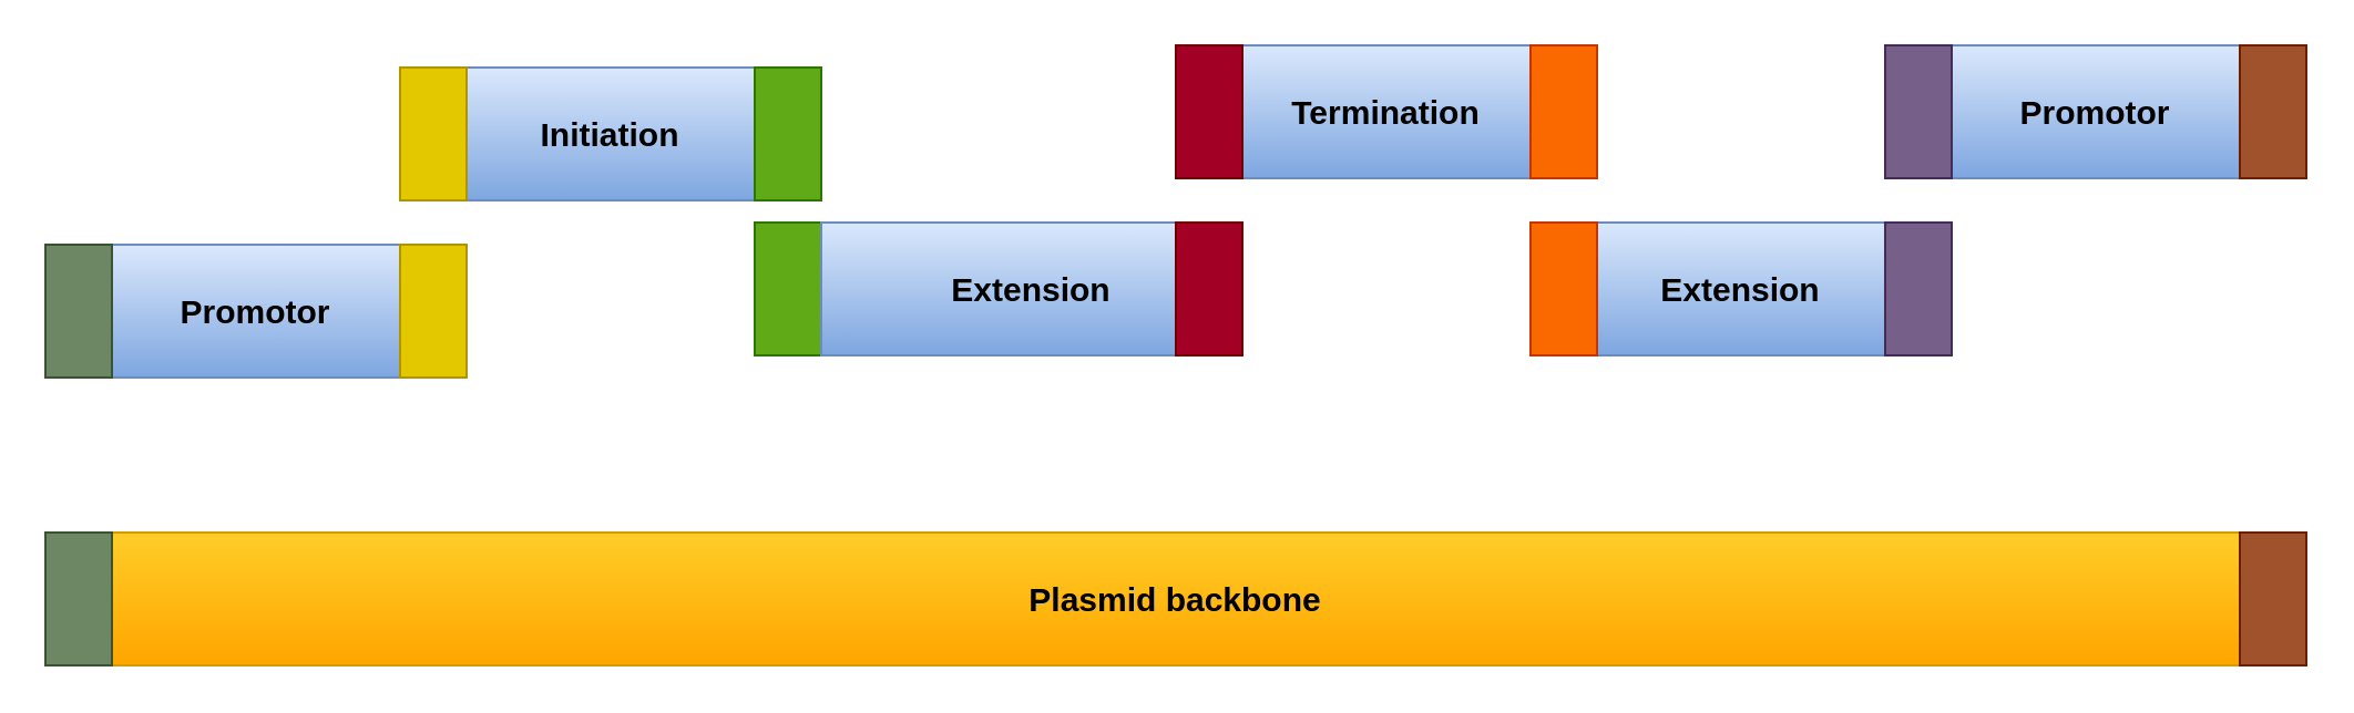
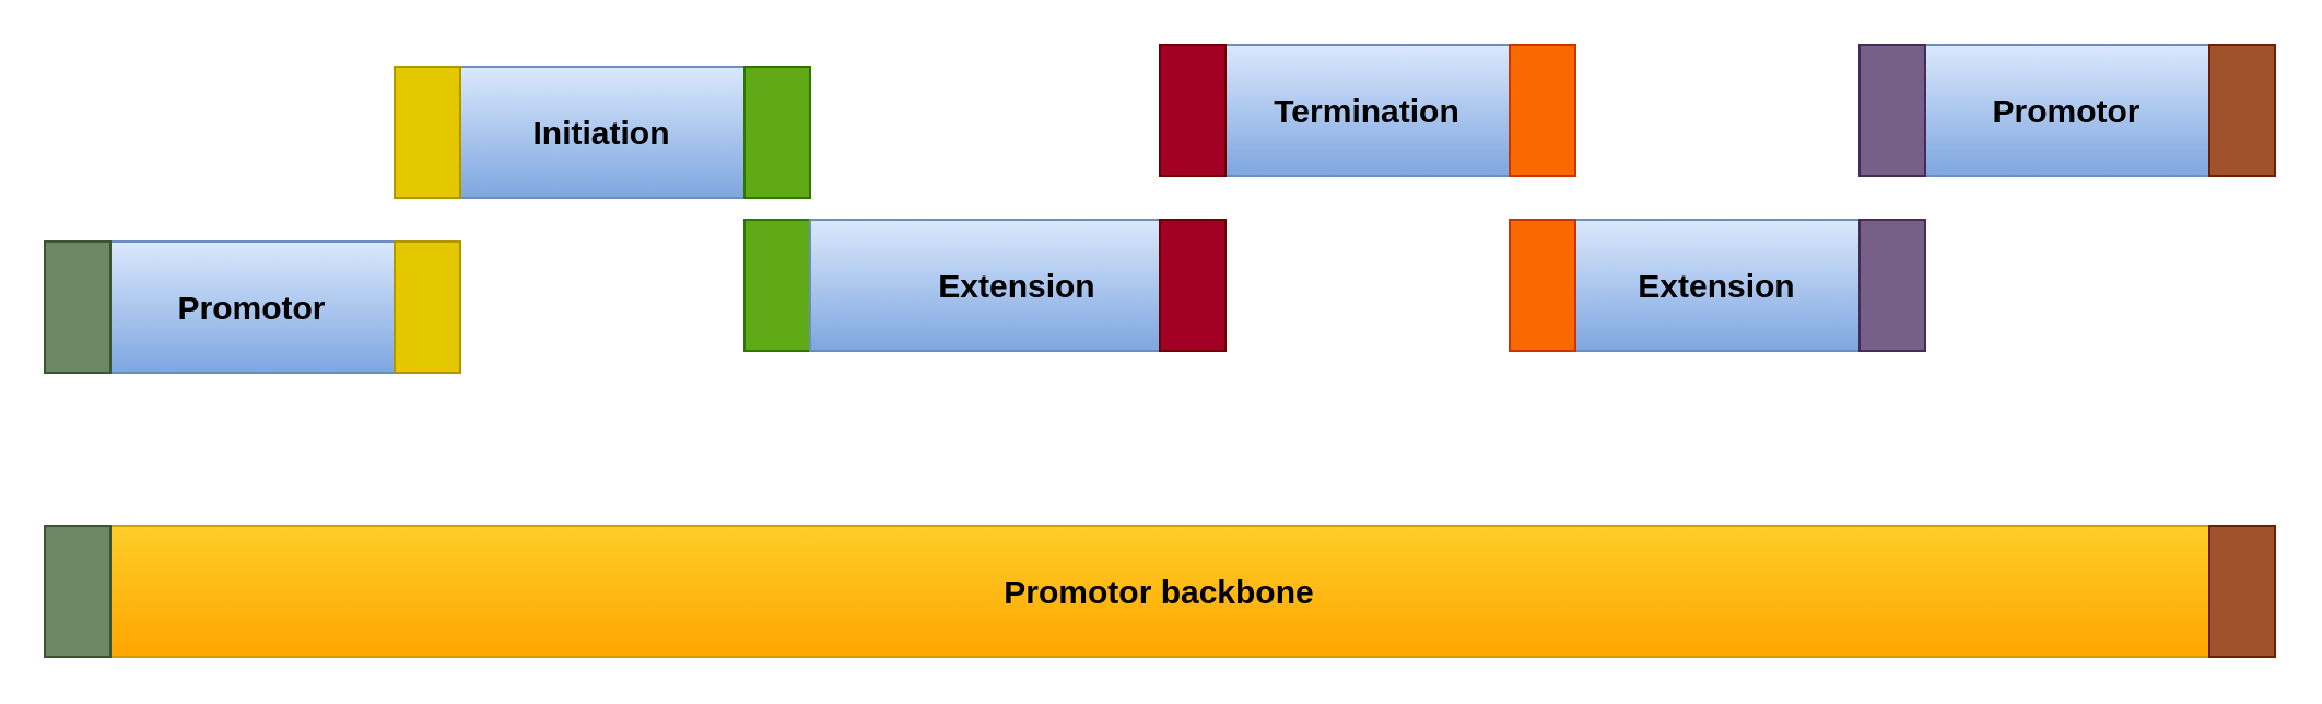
- <mxCell id="18" value="&lt;font style=&quot;font-size: 15px;&quot;&gt;&lt;span style=&quot;font-size: 15px;&quot;&gt;Plasmid backbone&lt;/span&gt;&lt;/font&gt;" style="rounded=0;whiteSpace=wrap;html=1;fillColor=#ffcd28;strokeColor=#d79b00;gradientColor=#ffa500;fontColor=#000000;fontStyle=1;fontSize=15;" vertex="1" parent="1"><mxGeometry x="20" y="240" width="1020" height="60" as="geometry" /></mxCell>
+ <mxCell id="18" value="&lt;font style=&quot;font-size: 15px;&quot;&gt;&lt;span style=&quot;font-size: 15px;&quot;&gt;Promotor backbone&lt;/span&gt;&lt;/font&gt;" style="rounded=0;whiteSpace=wrap;html=1;fillColor=#ffcd28;strokeColor=#d79b00;gradientColor=#ffa500;fontColor=#000000;fontStyle=1;fontSize=15;" vertex="1" parent="1"><mxGeometry x="20" y="240" width="1020" height="60" as="geometry" /></mxCell>
